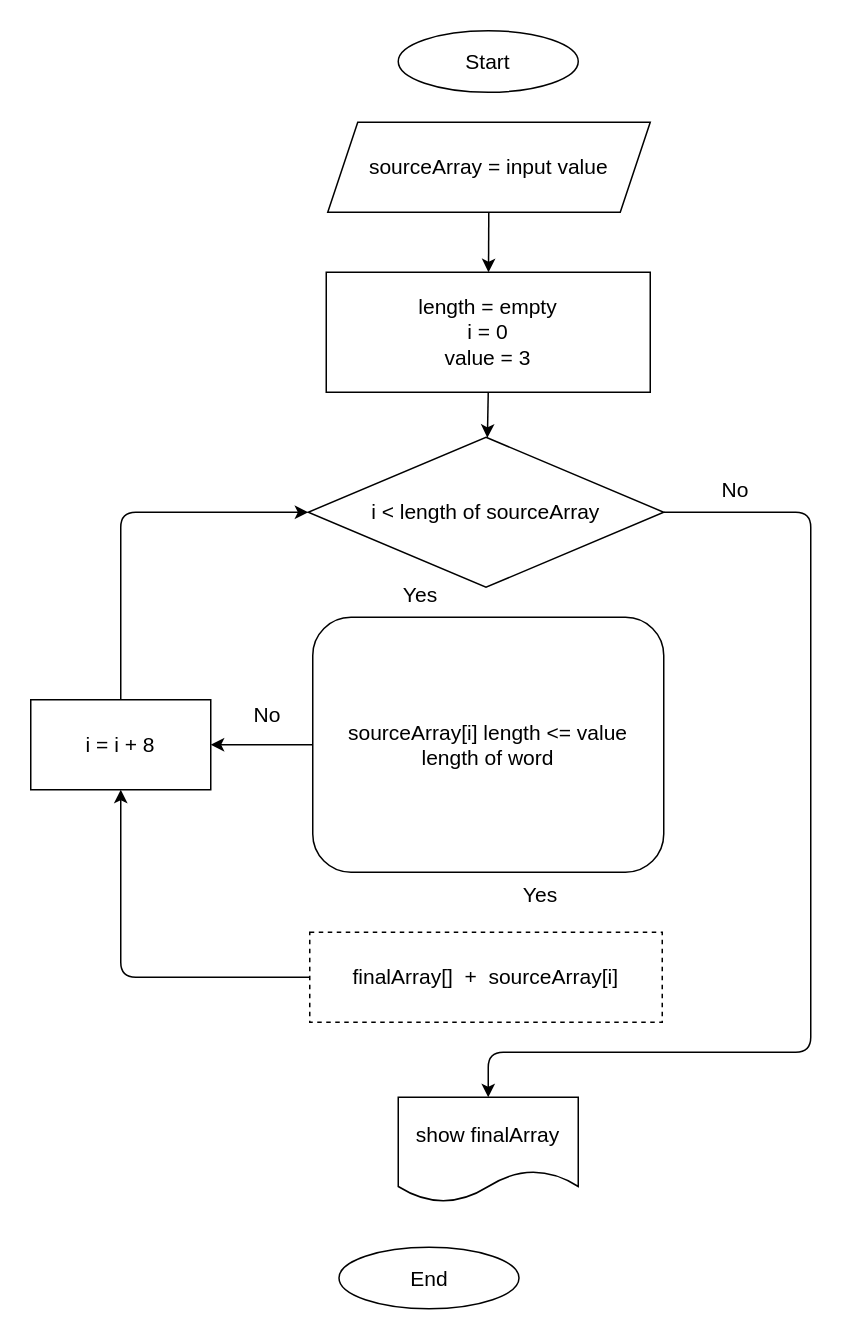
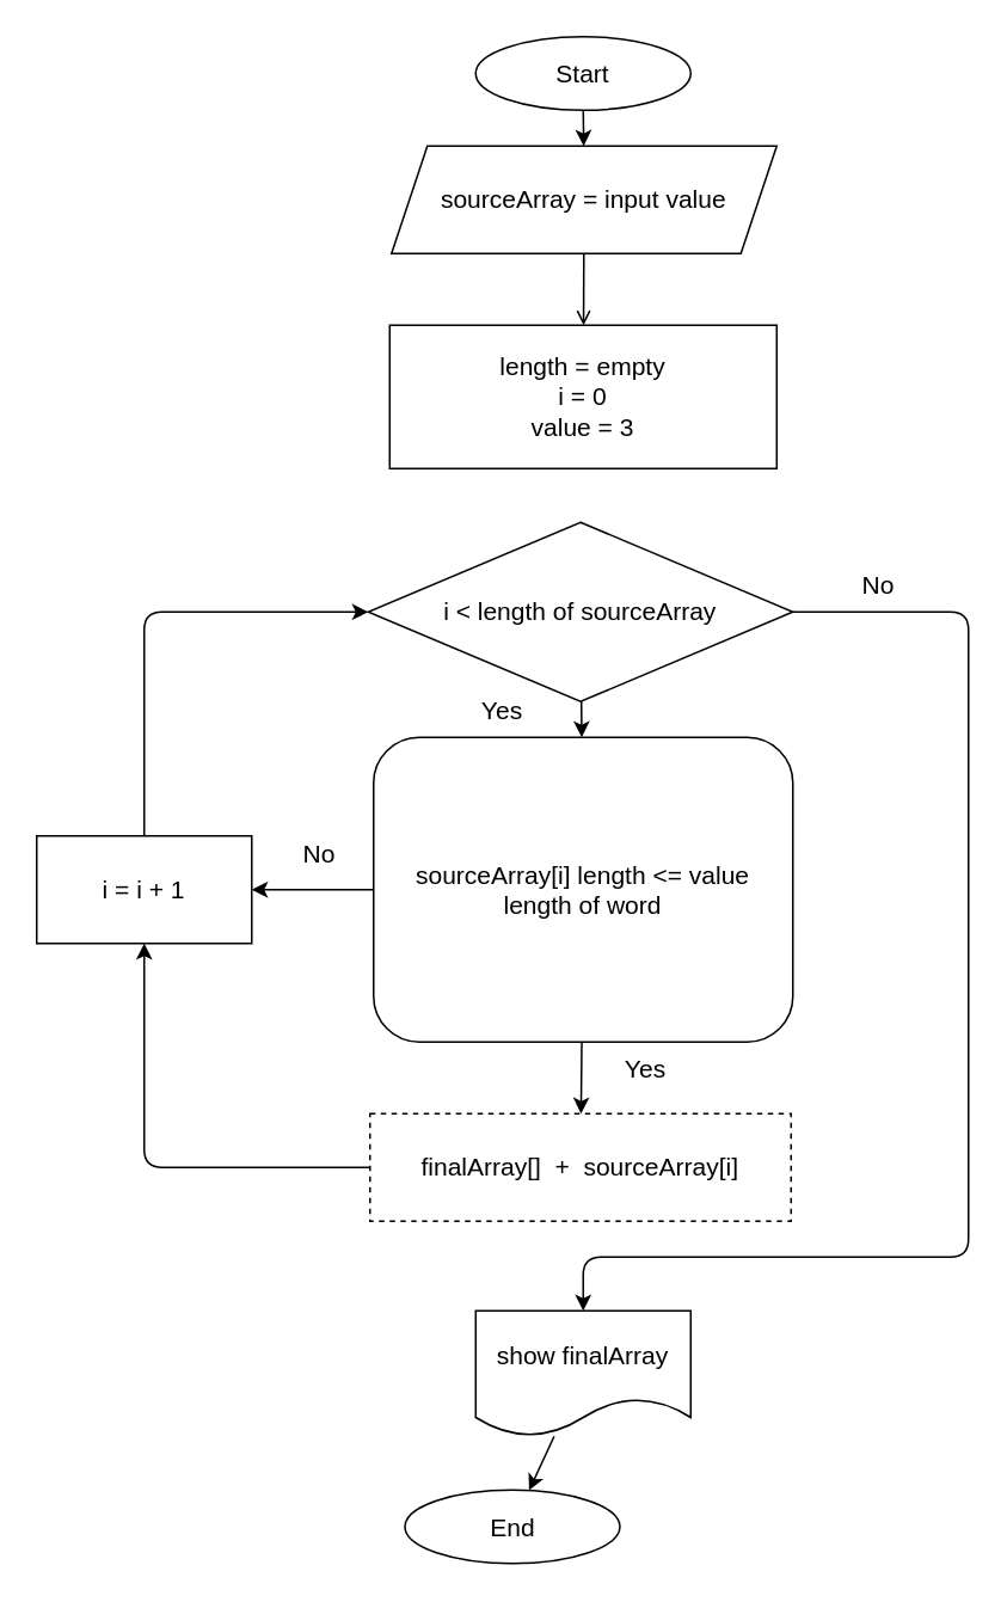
+ <mxCell id="2" style="edgeStyle=none;html=1;fontSize=14;" edge="1" parent="1" source="3" target="8"><mxGeometry relative="1" as="geometry" /></mxCell>
- <mxCell id="7" style="edgeStyle=none;html=1;fontSize=14;" edge="1" parent="1" source="8" target="6"><mxGeometry relative="1" as="geometry" /></mxCell>
+ <mxCell id="7" style="edgeStyle=none;html=1;fontSize=14;endArrow=open;" edge="1" parent="1" source="8" target="6"><mxGeometry relative="1" as="geometry" /></mxCell>
- <mxCell id="5" style="edgeStyle=none;html=1;fontSize=14;exitX=0.5;exitY=1;exitDx=0;exitDy=0;" edge="1" parent="1" source="6" target="11"><mxGeometry relative="1" as="geometry"><mxPoint x="324.5" y="261" as="sourcePoint" /></mxGeometry></mxCell>
+ <mxCell id="9" style="edgeStyle=none;html=1;fontSize=14;" edge="1" parent="1" source="11" target="14"><mxGeometry relative="1" as="geometry" /></mxCell>
- <mxCell id="16" value="i = i + 8" style="rounded=0;whiteSpace=wrap;html=1;fontSize=14;" vertex="1" parent="1"><mxGeometry x="20" y="466" width="120" height="60" as="geometry" /></mxCell>
+ <mxCell id="16" value="i = i + 1" style="rounded=0;whiteSpace=wrap;html=1;fontSize=14;" vertex="1" parent="1"><mxGeometry x="20" y="466" width="120" height="60" as="geometry" /></mxCell>
+ <mxCell id="12" value="" style="edgeStyle=none;html=1;fontSize=14;" edge="1" parent="1" source="14" target="18"><mxGeometry relative="1" as="geometry" /></mxCell>
+ <mxCell id="19" style="edgeStyle=none;html=1;fontSize=14;" edge="1" parent="1" source="20" target="4"><mxGeometry relative="1" as="geometry" /></mxCell>
